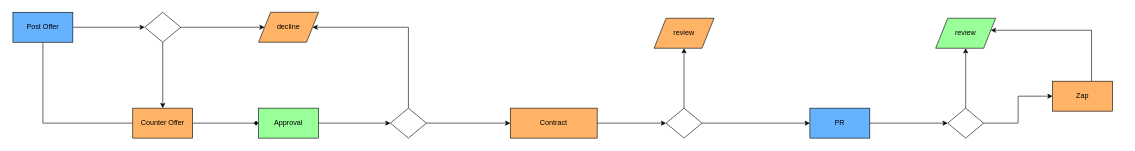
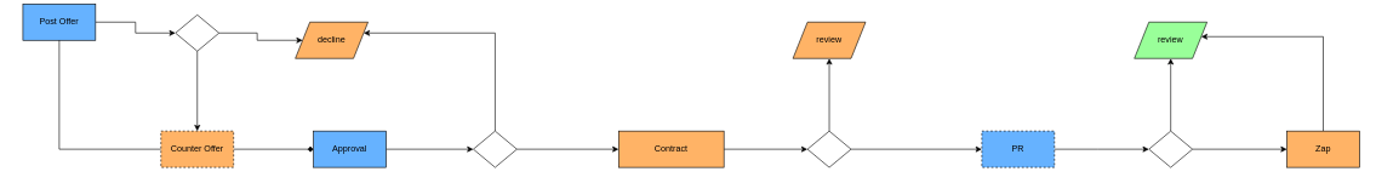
- <mxCell id="3" value="Post Offer" style="html=1;dashed=0;whiteSpace=wrap;fillColor=#66B2FF;" vertex="1" parent="1"><mxGeometry x="20" y="20" width="100" height="50" as="geometry" /></mxCell>
+ <mxCell id="3" value="Post Offer" style="html=1;dashed=0;whiteSpace=wrap;fillColor=#66B2FF;" vertex="1" parent="1"><mxGeometry x="30" y="5" width="100" height="50" as="geometry" /></mxCell>
- <mxCell id="13" value="decline" style="shape=parallelogram;perimeter=parallelogramPerimeter;whiteSpace=wrap;html=1;dashed=0;fillColor=#FFB366;" vertex="1" parent="1"><mxGeometry x="430" y="20" width="100" height="50" as="geometry" /></mxCell>
+ <mxCell id="13" value="decline" style="shape=parallelogram;perimeter=parallelogramPerimeter;whiteSpace=wrap;html=1;dashed=0;fillColor=#FFB366;" vertex="1" parent="1"><mxGeometry x="405" y="30" width="100" height="50" as="geometry" /></mxCell>
- <mxCell id="20" value="Zap" style="html=1;dashed=0;whiteSpace=wrap;fillColor=#FFB366;" vertex="1" parent="1"><mxGeometry x="1755" y="135" width="100" height="50" as="geometry" /></mxCell>
+ <mxCell id="20" value="Zap" style="html=1;dashed=0;whiteSpace=wrap;fillColor=#FFB366;" vertex="1" parent="1"><mxGeometry x="1770" y="180" width="100" height="50" as="geometry" /></mxCell>
- <mxCell id="9" value="Counter Offer" style="html=1;dashed=0;whiteSpace=wrap;fillColor=#FFB366;" vertex="1" parent="1"><mxGeometry x="220" y="180" width="100" height="50" as="geometry" /></mxCell>
+ <mxCell id="9" value="Counter Offer" style="html=1;dashed=1;whiteSpace=wrap;fillColor=#FFB366;" vertex="1" parent="1"><mxGeometry x="220" y="180" width="100" height="50" as="geometry" /></mxCell>
- <mxCell id="16" value="Approval" style="html=1;dashed=0;whiteSpace=wrap;fillColor=#99ff99;" vertex="1" parent="1"><mxGeometry x="430" y="180" width="100" height="50" as="geometry" /></mxCell>
+ <mxCell id="16" value="Approval" style="html=1;dashed=0;whiteSpace=wrap;fillColor=#66B2FF;" vertex="1" parent="1"><mxGeometry x="430" y="180" width="100" height="50" as="geometry" /></mxCell>
- <mxCell id="18" value="PR" style="html=1;dashed=0;whiteSpace=wrap;fillColor=#66B2FF;" vertex="1" parent="1"><mxGeometry x="1350" y="180" width="100" height="50" as="geometry" /></mxCell>
+ <mxCell id="18" value="PR" style="html=1;dashed=1;whiteSpace=wrap;fillColor=#66B2FF;" vertex="1" parent="1"><mxGeometry x="1350" y="180" width="100" height="50" as="geometry" /></mxCell>
